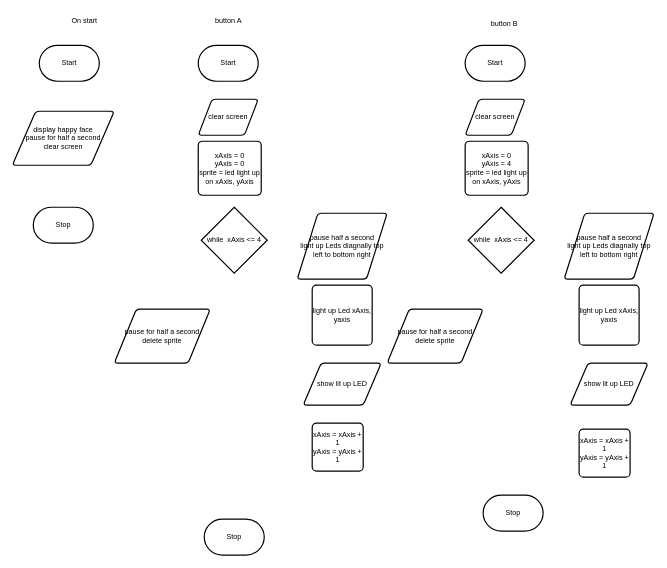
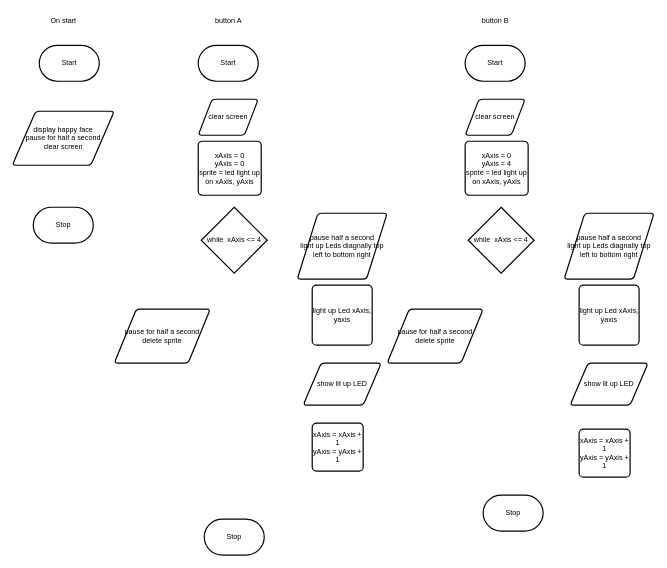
- <mxCell id="5" value="On start" style="text;html=1;align=center;verticalAlign=middle;resizable=0;points=[];autosize=1;strokeColor=none;fillColor=none;" vertex="1" parent="1"><mxGeometry x="105" y="20" width="70" height="30" as="geometry" /></mxCell>
+ <mxCell id="5" value="On start" style="text;html=1;align=center;verticalAlign=middle;resizable=0;points=[];autosize=1;strokeColor=none;fillColor=none;" vertex="1" parent="1"><mxGeometry x="70" y="20" width="70" height="30" as="geometry" /></mxCell>
- <mxCell id="18" value="button B" style="text;html=1;align=center;verticalAlign=middle;resizable=0;points=[];autosize=1;strokeColor=none;fillColor=none;" vertex="1" parent="1"><mxGeometry x="805" y="25" width="70" height="30" as="geometry" /></mxCell>
+ <mxCell id="18" value="button B" style="text;html=1;align=center;verticalAlign=middle;resizable=0;points=[];autosize=1;strokeColor=none;fillColor=none;" vertex="1" parent="1"><mxGeometry x="790" y="20" width="70" height="30" as="geometry" /></mxCell>
